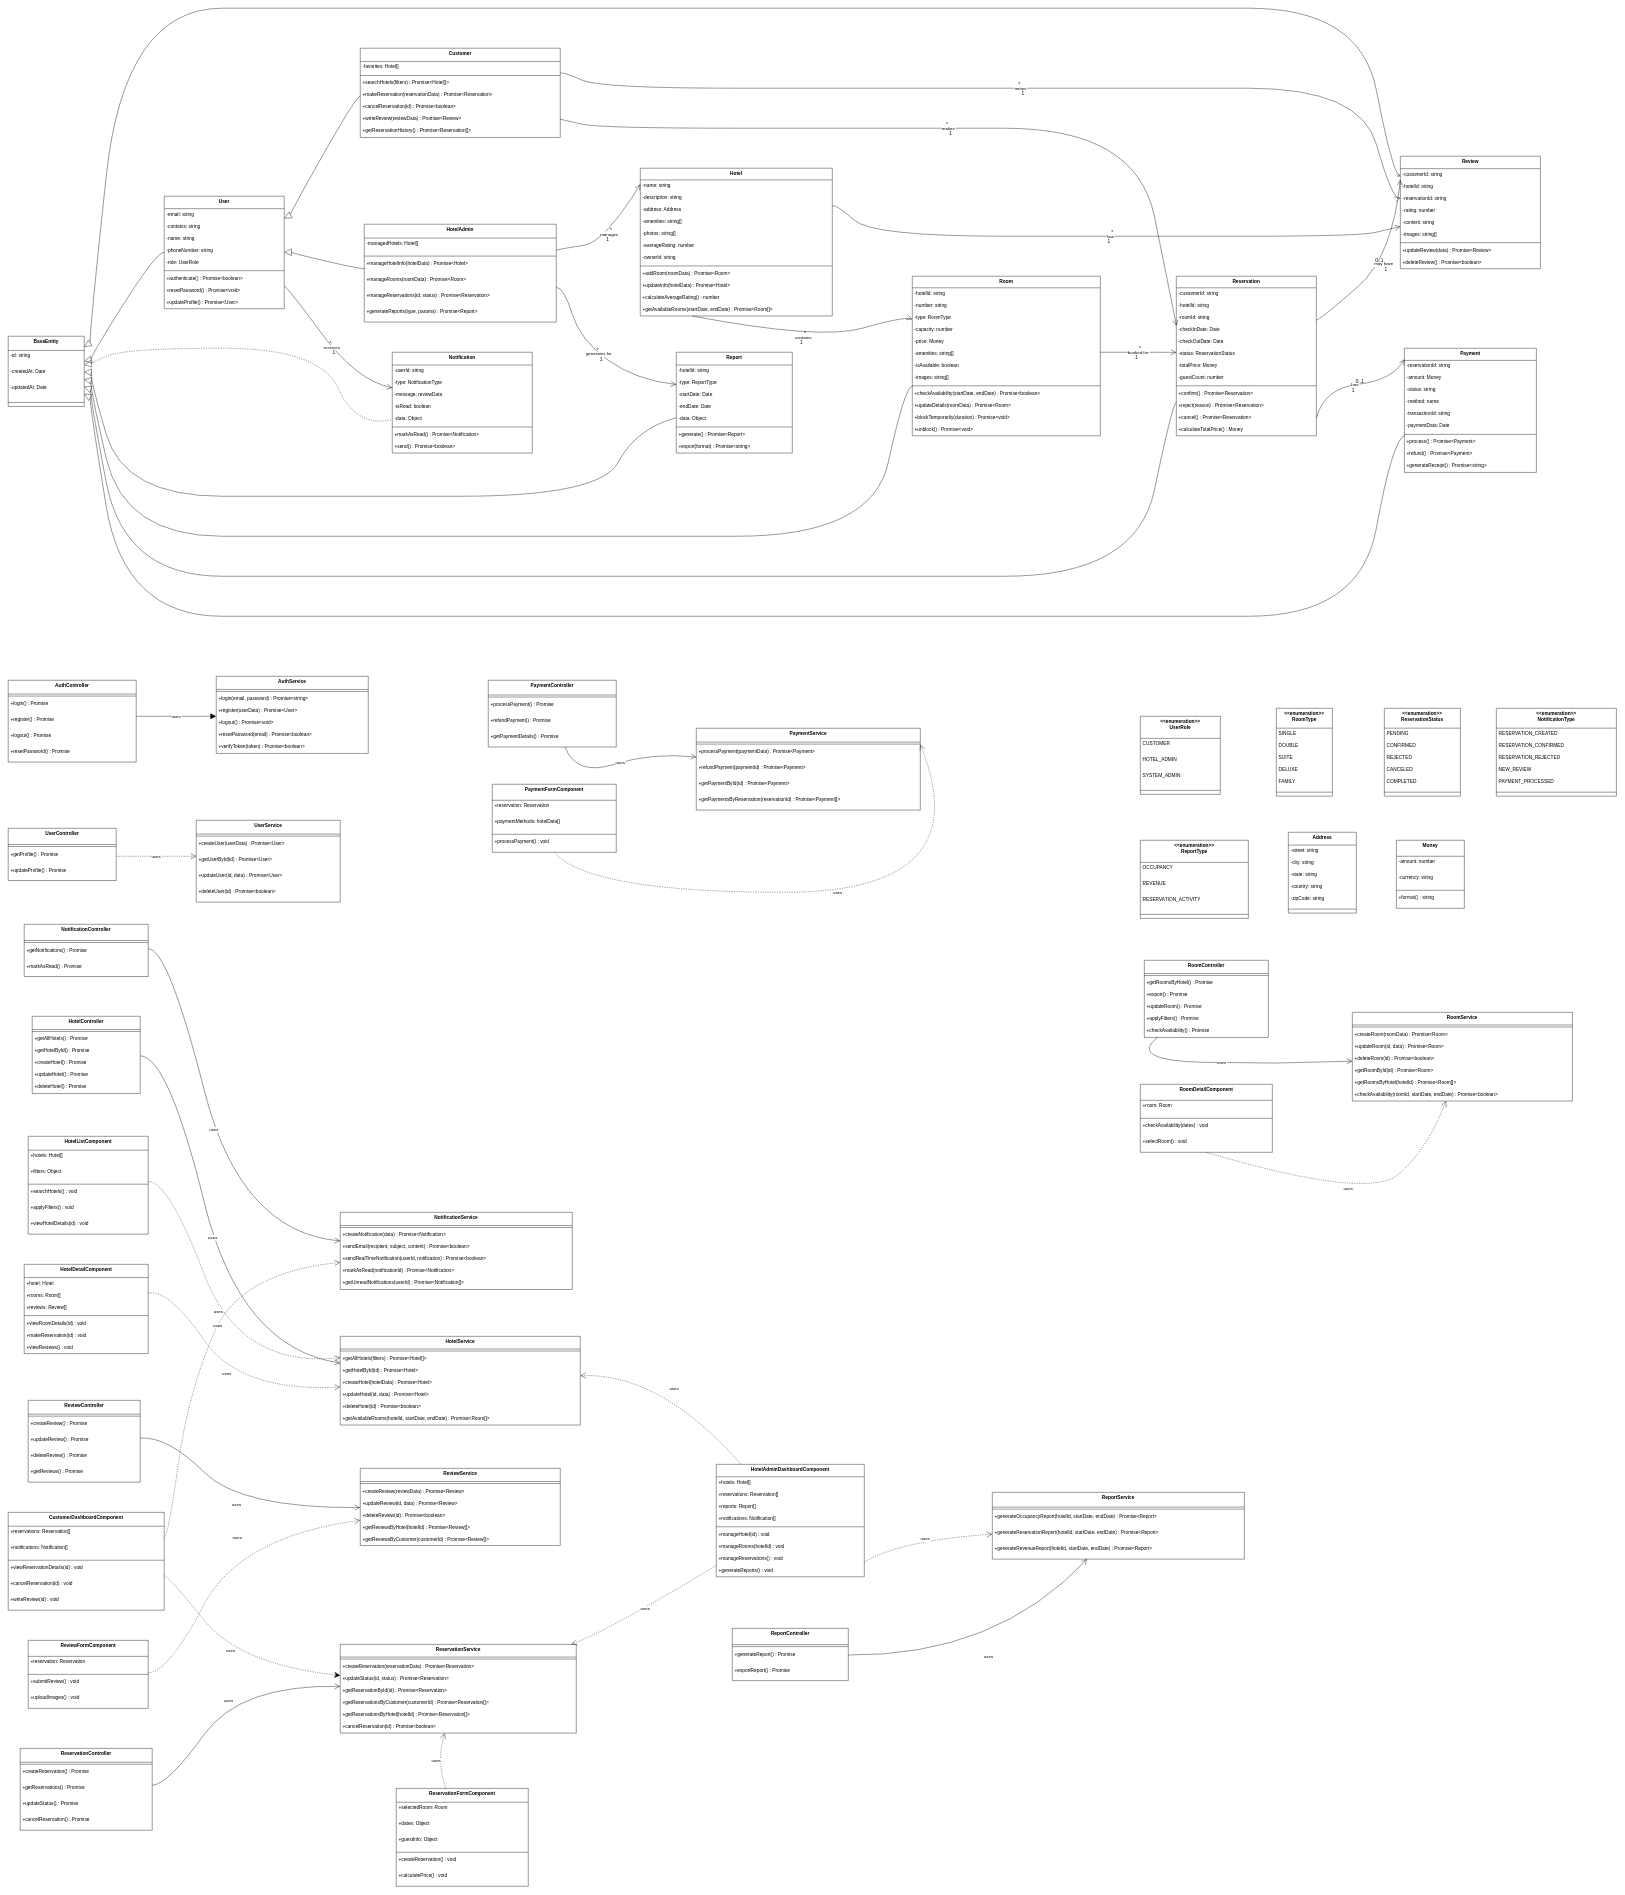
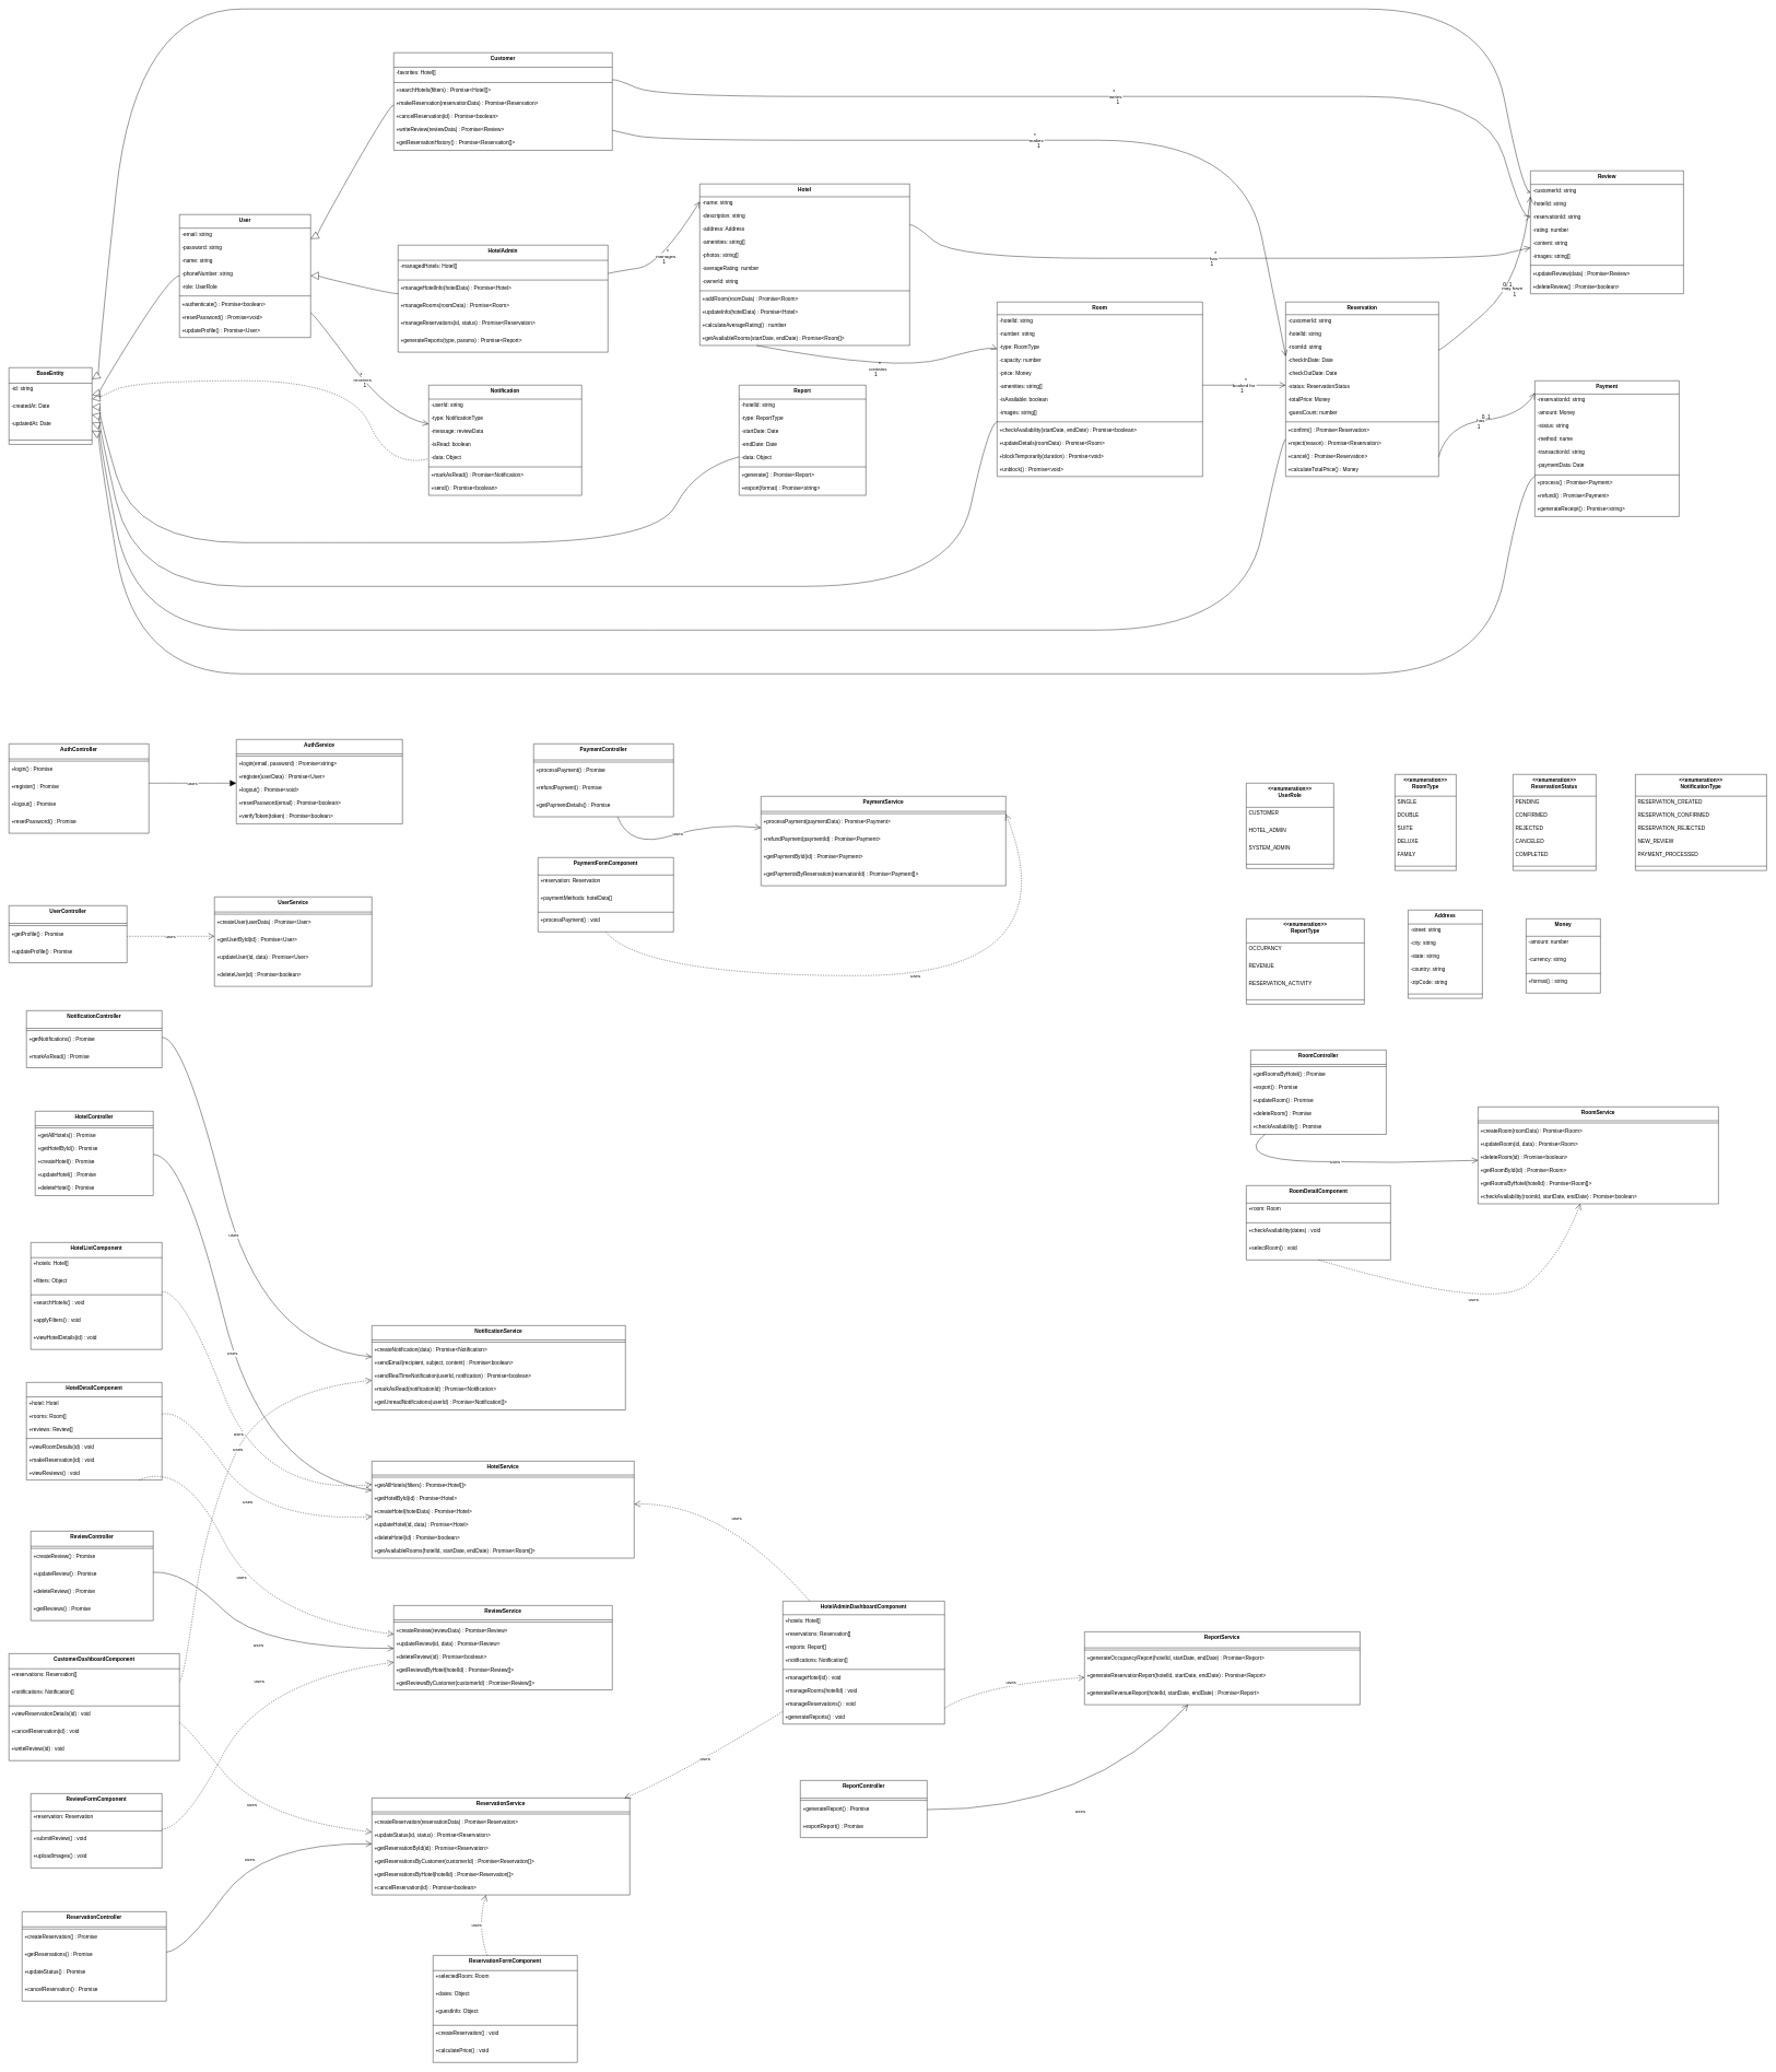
- <mxCell id="52" value="-contains: string" style="text;strokeColor=none;fillColor=none;align=left;verticalAlign=top;spacingLeft=4;spacingRight=4;overflow=hidden;rotatable=0;points=[[0,0.5],[1,0.5]];portConstraint=eastwest;" parent="50" vertex="1"><mxGeometry y="61.111" width="300" height="30" as="geometry" /></mxCell>
+ <mxCell id="52" value="-password: string" style="text;strokeColor=none;fillColor=none;align=left;verticalAlign=top;spacingLeft=4;spacingRight=4;overflow=hidden;rotatable=0;points=[[0,0.5],[1,0.5]];portConstraint=eastwest;" parent="50" vertex="1"><mxGeometry y="61.111" width="300" height="30" as="geometry" /></mxCell>
- <mxCell id="356" value="generates for" style="curved=1;startArrow=none;endArrow=open;endSize=12;entryX=0;entryY=0.32;rounded=0;noEdgeStyle=1;" parent="1" source="68" target="146" edge="1"><mxGeometry relative="1" as="geometry"><Array as="points"><mxPoint x="1410" y="720" /><mxPoint x="1450" y="850" /><mxPoint x="1590" y="950" /></Array></mxGeometry></mxCell>
- <mxCell id="357" value="1" style="edgeLabel;resizable=0;labelBackgroundColor=none;fontSize=12;align=left;verticalAlign=top;" parent="356" vertex="1"><mxGeometry relative="1" as="geometry" /></mxCell>
- <mxCell id="358" value="*" style="edgeLabel;resizable=0;labelBackgroundColor=none;fontSize=12;align=right;verticalAlign=bottom;" parent="356" vertex="1"><mxGeometry relative="1" as="geometry" /></mxCell>
- <mxCell id="239" value="+applyFilters() : Promise" style="text;strokeColor=none;fillColor=none;align=left;verticalAlign=top;spacingLeft=4;spacingRight=4;overflow=hidden;rotatable=0;points=[[0,0.5],[1,0.5]];portConstraint=eastwest;" parent="234" vertex="1"><mxGeometry y="132.923" width="310" height="30" as="geometry" /></mxCell>
+ <mxCell id="239" value="+deleteRoom() : Promise" style="text;strokeColor=none;fillColor=none;align=left;verticalAlign=top;spacingLeft=4;spacingRight=4;overflow=hidden;rotatable=0;points=[[0,0.5],[1,0.5]];portConstraint=eastwest;" parent="234" vertex="1"><mxGeometry y="132.923" width="310" height="30" as="geometry" /></mxCell>
+ <mxCell id="370" value="uses" style="curved=1;dashed=1;startArrow=none;endArrow=open;endSize=12;exitX=0.83;exitY=1;entryX=0;entryY=0.34;rounded=0;noEdgeStyle=1;" parent="1" source="273" target="198" edge="1"><mxGeometry relative="1" as="geometry"><Array as="points"><mxPoint x="420" y="3340" /><mxPoint x="600" y="3700" /></Array></mxGeometry></mxCell>
- <mxCell id="374" value="uses" style="curved=1;dashed=1;startArrow=none;endArrow=classic;endSize=12;rounded=0;noEdgeStyle=1;" parent="1" source="298" target="184" edge="1"><mxGeometry x="-0.078" y="4" relative="1" as="geometry"><Array as="points"><mxPoint x="420" y="3940" /><mxPoint x="600" y="4160" /></Array><mxPoint as="offset" /></mxGeometry></mxCell>
+ <mxCell id="374" value="uses" style="curved=1;dashed=1;startArrow=none;endArrow=open;endSize=12;rounded=0;noEdgeStyle=1;" parent="1" source="298" target="184" edge="1"><mxGeometry x="-0.078" y="4" relative="1" as="geometry"><Array as="points"><mxPoint x="420" y="3940" /><mxPoint x="600" y="4160" /></Array><mxPoint as="offset" /></mxGeometry></mxCell>
